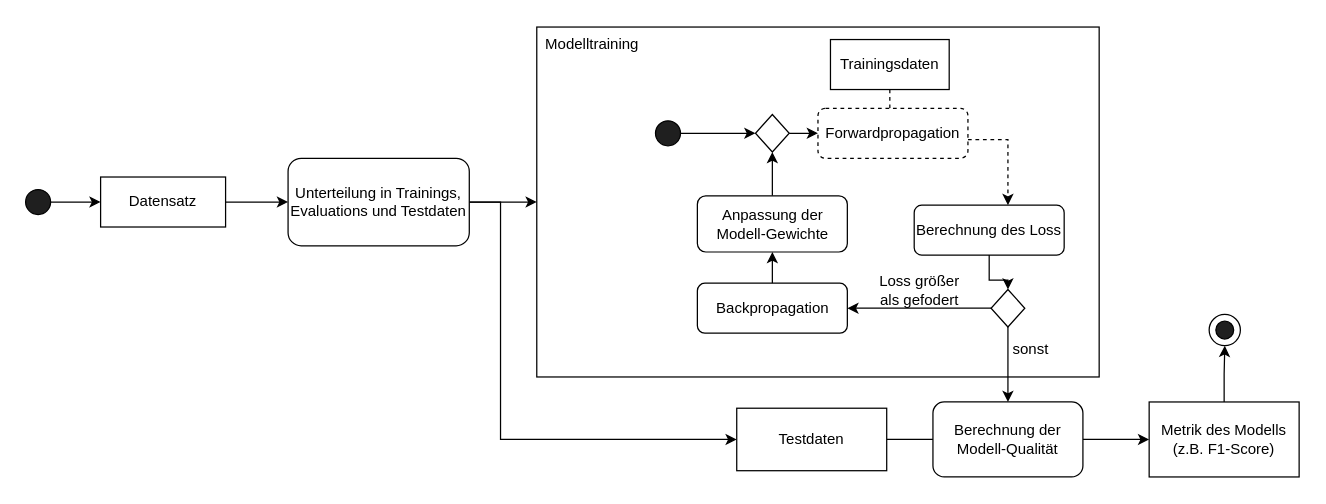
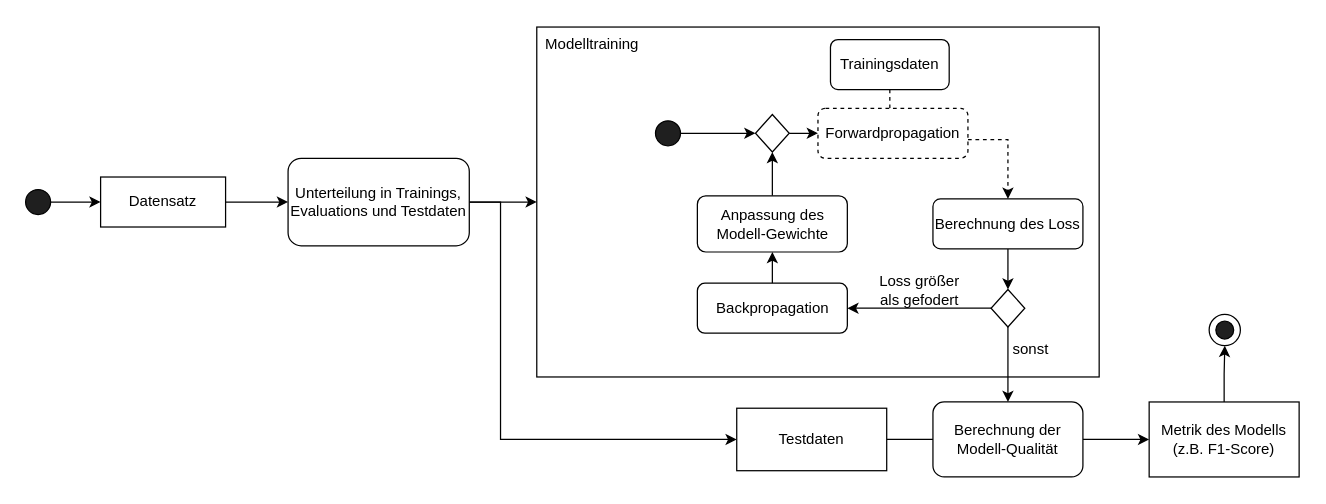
- <mxCell id="12" value="Trainingsdaten" style="rounded=0;whiteSpace=wrap;html=1;" vertex="1" parent="1"><mxGeometry x="664" y="31" width="95" height="40" as="geometry" /></mxCell>
+ <mxCell id="12" value="Trainingsdaten" style="whiteSpace=wrap;html=1;rounded=1;" vertex="1" parent="1"><mxGeometry x="664" y="31" width="95" height="40" as="geometry" /></mxCell>
- <mxCell id="28" value="Anpassung der Modell-Gewichte" style="rounded=1;whiteSpace=wrap;html=1;" vertex="1" parent="1"><mxGeometry x="557.5" y="156" width="120" height="45" as="geometry" /></mxCell>
+ <mxCell id="28" value="Anpassung des Modell-Gewichte" style="rounded=1;whiteSpace=wrap;html=1;" vertex="1" parent="1"><mxGeometry x="557.5" y="156" width="120" height="45" as="geometry" /></mxCell>
- <mxCell id="18" value="Berechnung des Loss" style="rounded=1;whiteSpace=wrap;html=1;" vertex="1" parent="1"><mxGeometry x="731" y="163.5" width="120" height="40" as="geometry" /></mxCell>
+ <mxCell id="18" value="Berechnung des Loss" style="rounded=1;whiteSpace=wrap;html=1;" vertex="1" parent="1"><mxGeometry x="746" y="158.5" width="120" height="40" as="geometry" /></mxCell>
